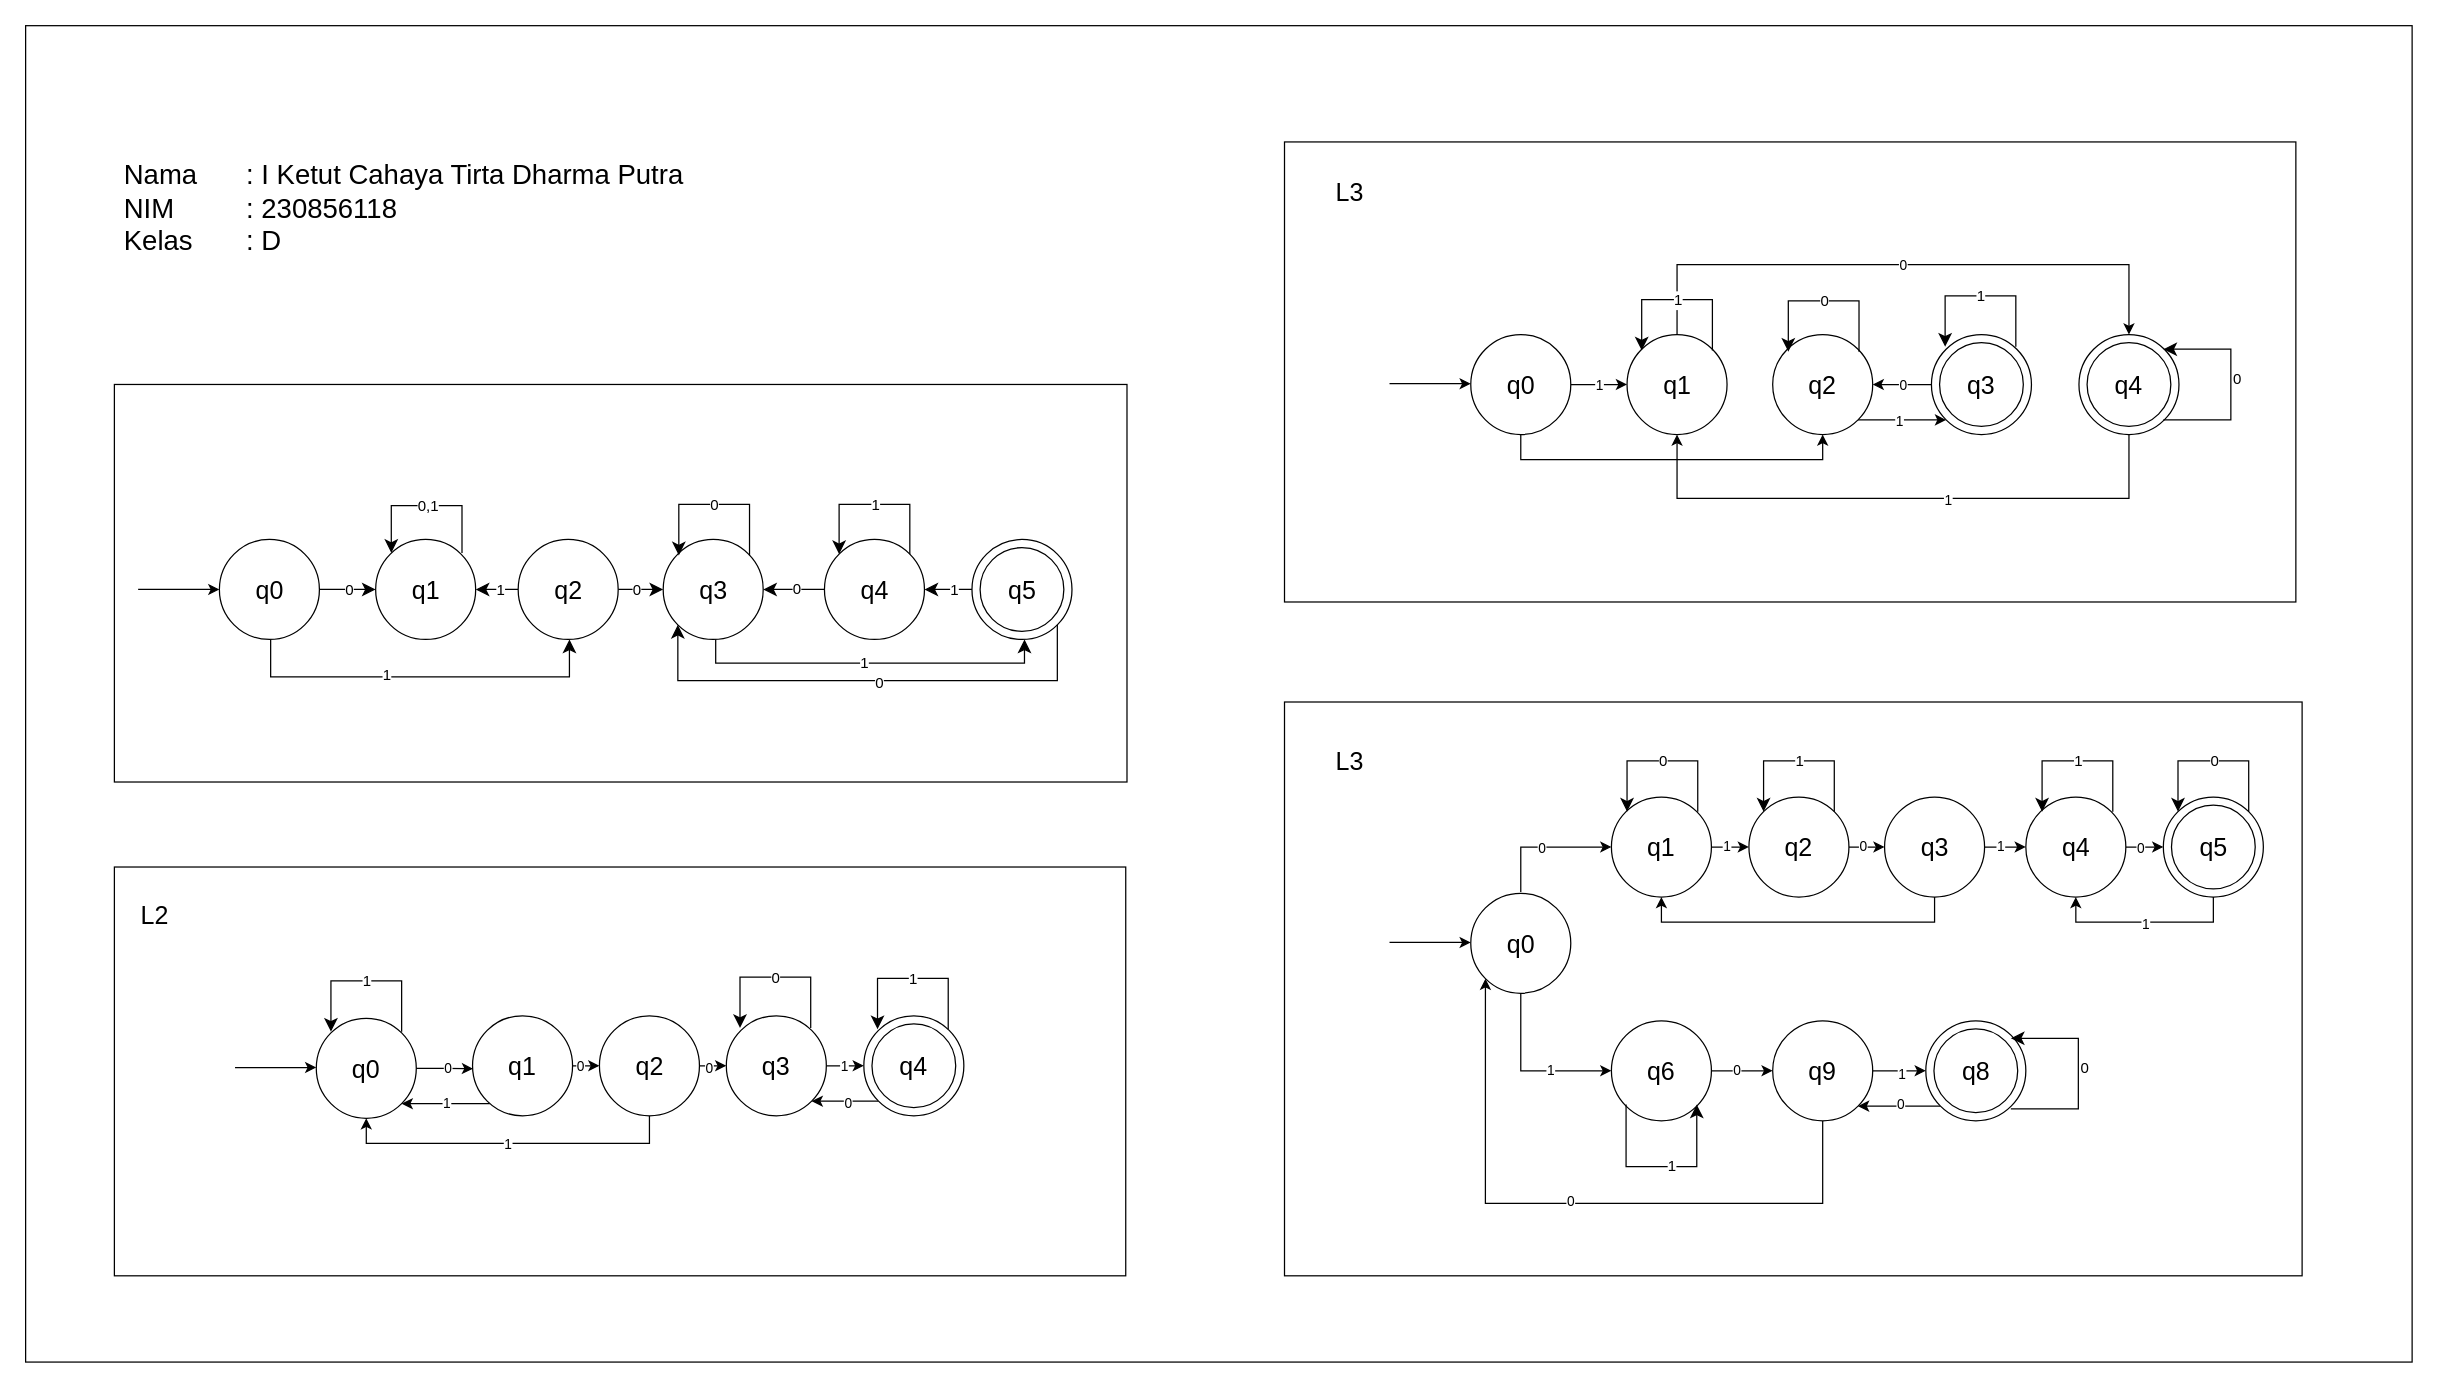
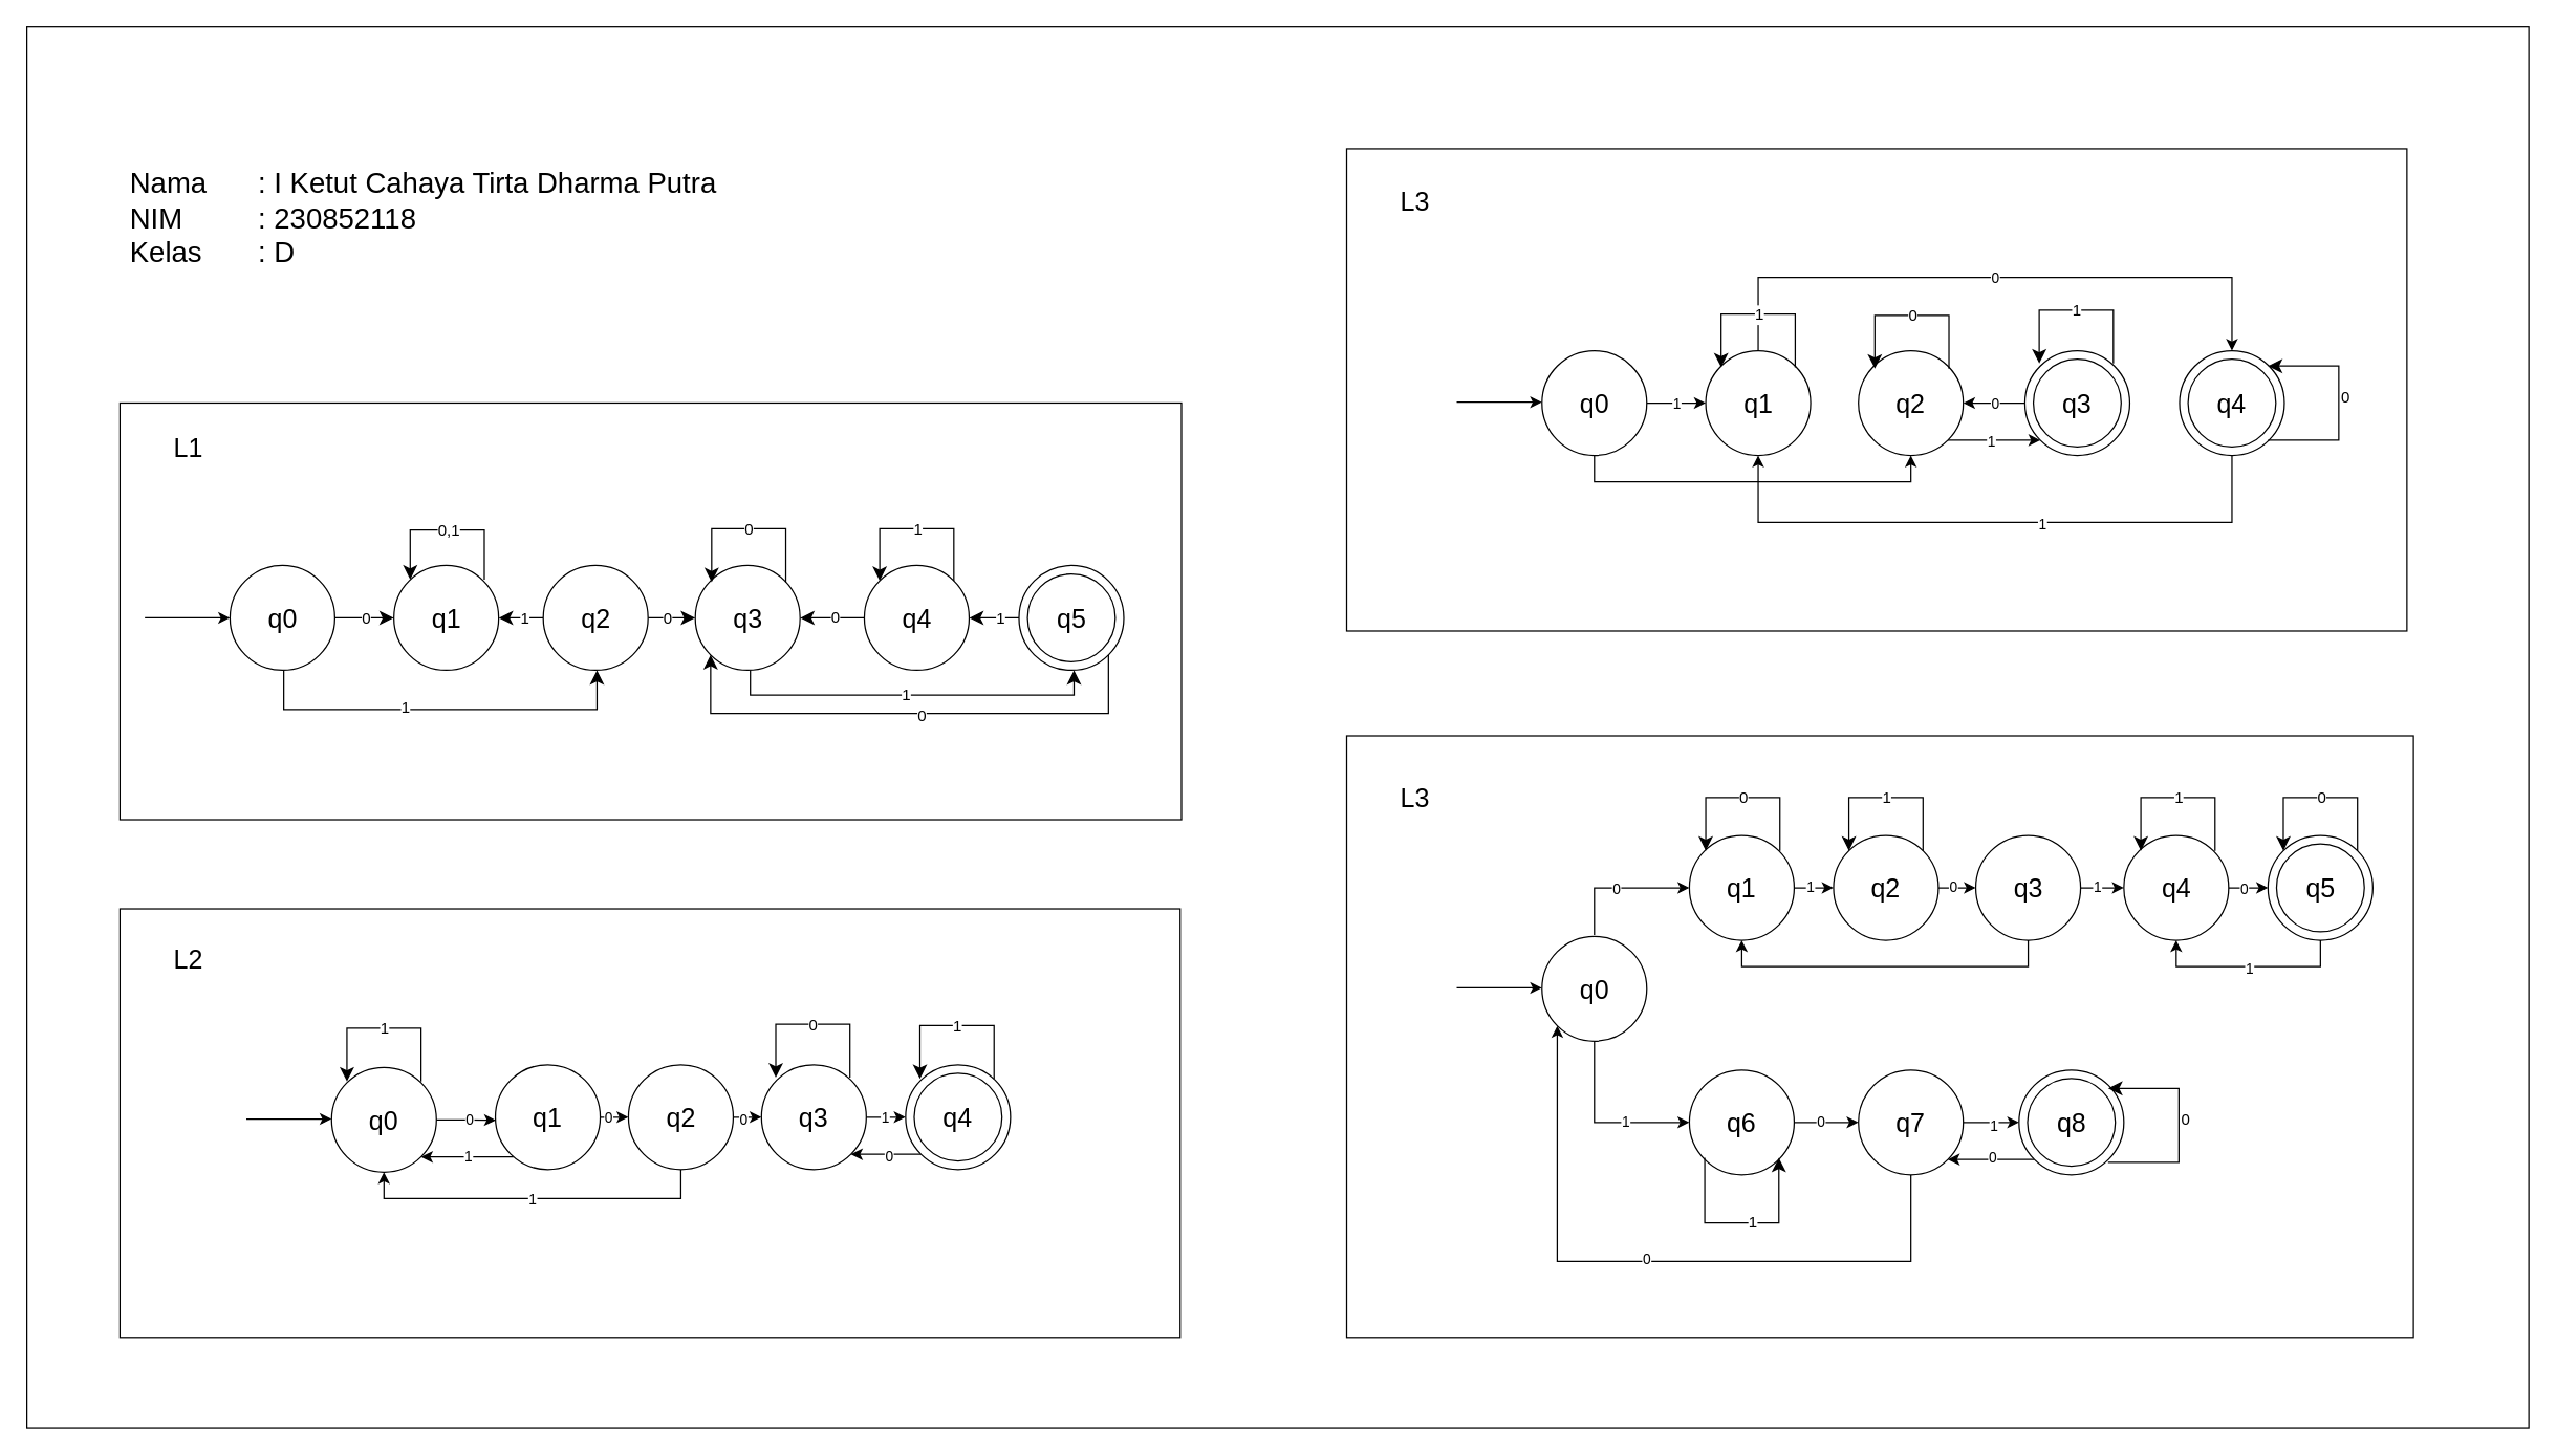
- <mxCell id="167" value="&lt;font style=&quot;font-size: 22px;&quot;&gt;&lt;br&gt;Nama &lt;span style=&quot;white-space: pre;&quot;&gt;&#09;&lt;/span&gt;: I Ketut Cahaya Tirta Dharma Putra&lt;/font&gt;&lt;div style=&quot;font-size: 22px;&quot;&gt;&lt;font style=&quot;font-size: 22px;&quot;&gt;NIM &lt;span style=&quot;white-space: pre;&quot;&gt;&#09;&lt;/span&gt;: 230856118&lt;/font&gt;&lt;/div&gt;&lt;div style=&quot;font-size: 22px;&quot;&gt;&lt;font style=&quot;font-size: 22px;&quot;&gt;Kelas&lt;span style=&quot;white-space: pre;&quot;&gt;&#09;&lt;/span&gt;: D&lt;/font&gt;&lt;/div&gt;" style="text;html=1;align=left;verticalAlign=middle;whiteSpace=wrap;rounded=0;" vertex="1" parent="1"><mxGeometry x="97" y="138" width="513" height="30" as="geometry" /></mxCell>
+ <mxCell id="167" value="&lt;font style=&quot;font-size: 22px;&quot;&gt;&lt;br&gt;Nama &lt;span style=&quot;white-space: pre;&quot;&gt;&#09;&lt;/span&gt;: I Ketut Cahaya Tirta Dharma Putra&lt;/font&gt;&lt;div style=&quot;font-size: 22px;&quot;&gt;&lt;font style=&quot;font-size: 22px;&quot;&gt;NIM &lt;span style=&quot;white-space: pre;&quot;&gt;&#09;&lt;/span&gt;: 230852118&lt;/font&gt;&lt;/div&gt;&lt;div style=&quot;font-size: 22px;&quot;&gt;&lt;font style=&quot;font-size: 22px;&quot;&gt;Kelas&lt;span style=&quot;white-space: pre;&quot;&gt;&#09;&lt;/span&gt;: D&lt;/font&gt;&lt;/div&gt;" style="text;html=1;align=left;verticalAlign=middle;whiteSpace=wrap;rounded=0;" vertex="1" parent="1"><mxGeometry x="97" y="138" width="513" height="30" as="geometry" /></mxCell>
+ <mxCell id="42" value="L1" style="text;strokeColor=none;fillColor=none;html=1;align=center;verticalAlign=middle;whiteSpace=wrap;rounded=0;fontSize=20;" vertex="1" parent="1"><mxGeometry x="116" y="323" width="55" height="36" as="geometry" /></mxCell>
- <mxCell id="76" value="L2" style="text;strokeColor=none;fillColor=none;html=1;align=center;verticalAlign=middle;whiteSpace=wrap;rounded=0;fontSize=20;" vertex="1" parent="1"><mxGeometry x="96" y="713" width="55" height="36" as="geometry" /></mxCell>
+ <mxCell id="76" value="L2" style="text;strokeColor=none;fillColor=none;html=1;align=center;verticalAlign=middle;whiteSpace=wrap;rounded=0;fontSize=20;" vertex="1" parent="1"><mxGeometry x="116" y="713" width="55" height="36" as="geometry" /></mxCell>
- <mxCell id="158" value="q9" style="text;strokeColor=none;fillColor=none;html=1;align=center;verticalAlign=middle;whiteSpace=wrap;rounded=0;fontSize=20;" vertex="1" parent="1"><mxGeometry x="1430" y="838" width="55" height="36" as="geometry" /></mxCell>
+ <mxCell id="158" value="q7" style="text;strokeColor=none;fillColor=none;html=1;align=center;verticalAlign=middle;whiteSpace=wrap;rounded=0;fontSize=20;" vertex="1" parent="1"><mxGeometry x="1430" y="838" width="55" height="36" as="geometry" /></mxCell>
